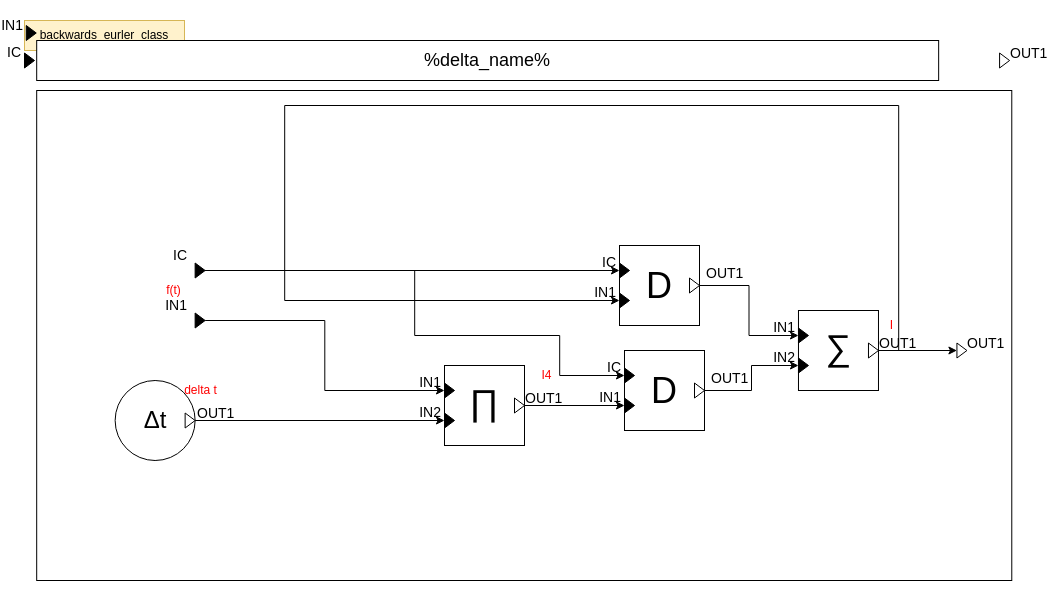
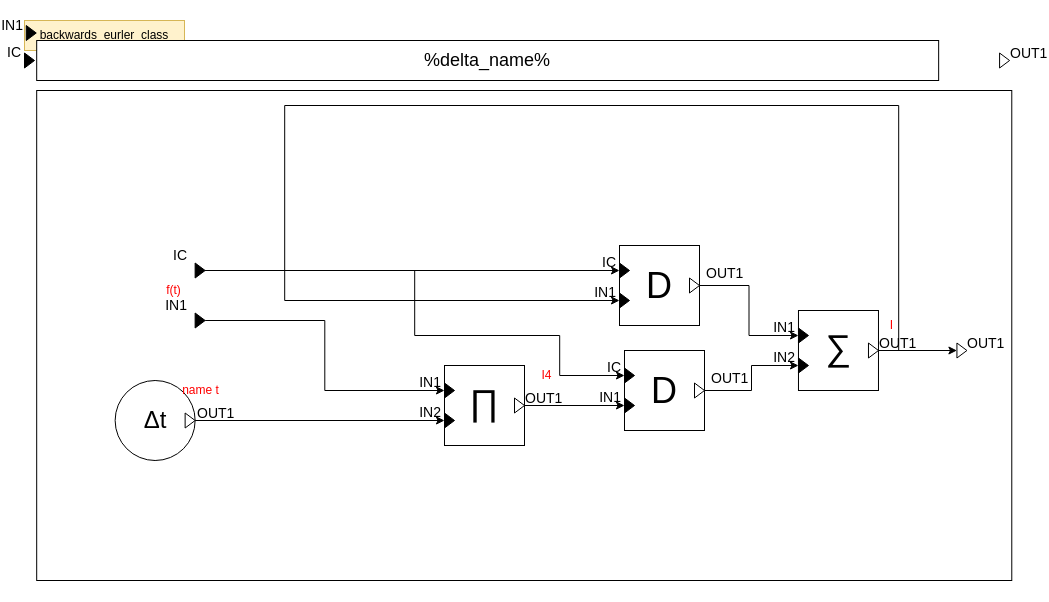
- <mxCell id="25" value="delta t" style="text;html=1;align=center;verticalAlign=middle;whiteSpace=wrap;rounded=0;fontColor=#FF0000;" parent="4" vertex="1"><mxGeometry x="132.33" y="285" width="62.684" height="30" as="geometry" /></mxCell>
+ <mxCell id="25" value="name t" style="text;html=1;align=center;verticalAlign=middle;whiteSpace=wrap;rounded=0;fontColor=#FF0000;" parent="4" vertex="1"><mxGeometry x="132.33" y="285" width="62.684" height="30" as="geometry" /></mxCell>
